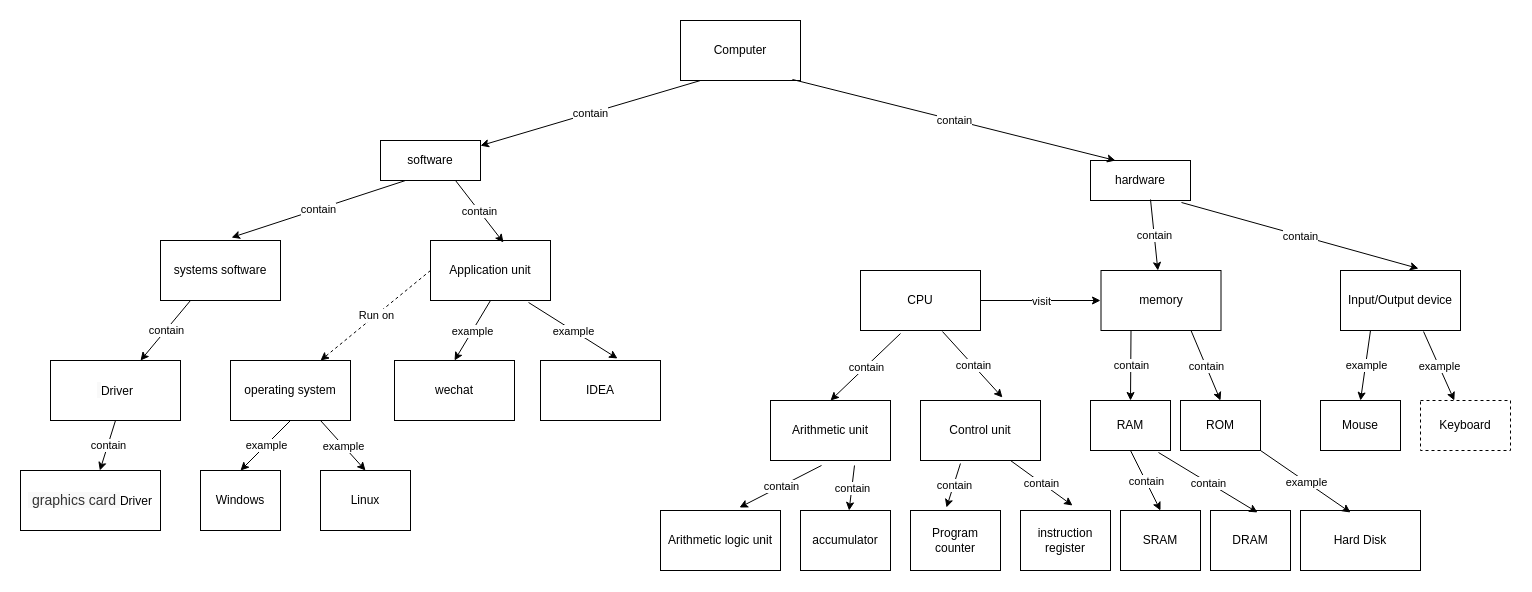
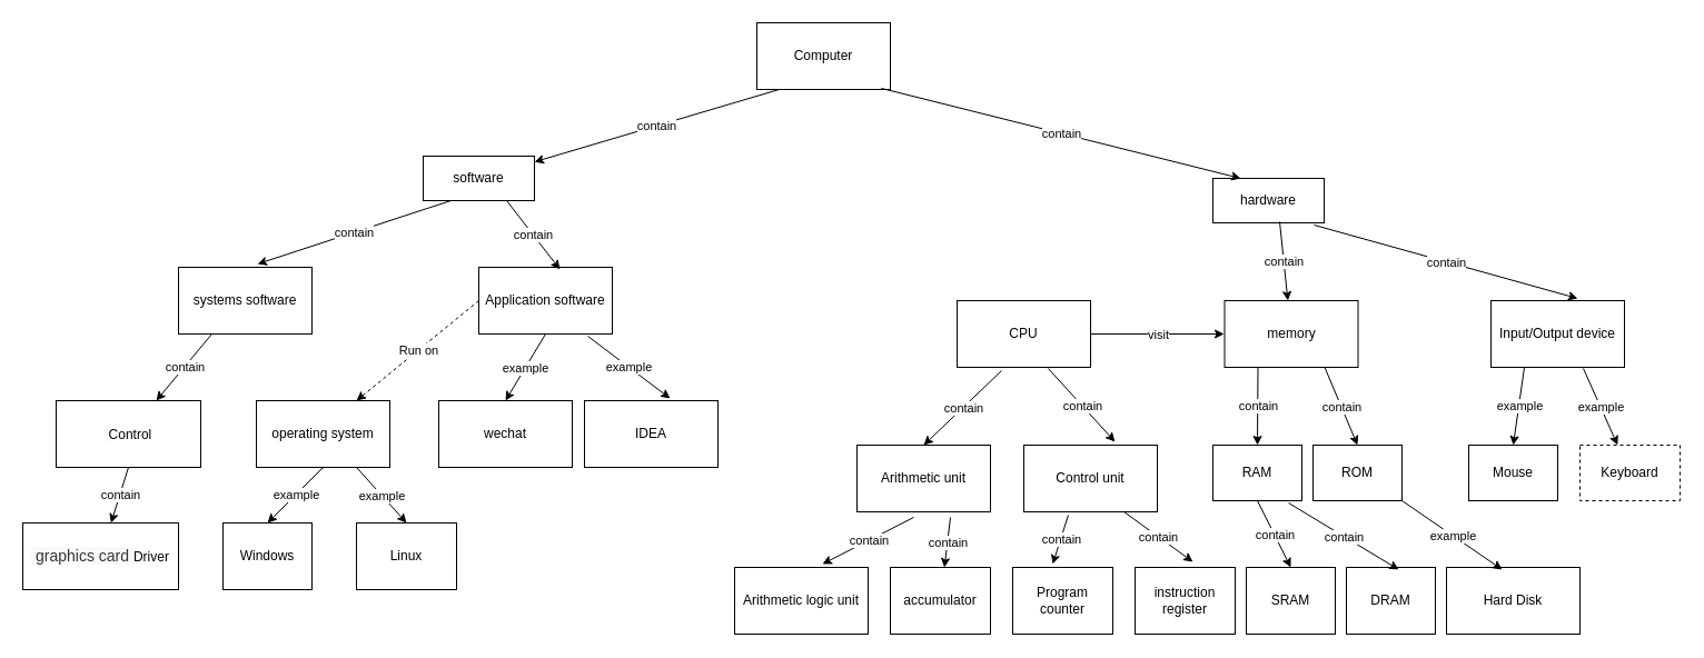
- <mxCell id="29" value="Application unit" style="rounded=0;whiteSpace=wrap;html=1;" vertex="1" parent="1"><mxGeometry x="430" y="240" width="120" height="60" as="geometry" /></mxCell>
+ <mxCell id="29" value="Application software" style="rounded=0;whiteSpace=wrap;html=1;" vertex="1" parent="1"><mxGeometry x="430" y="240" width="120" height="60" as="geometry" /></mxCell>
- <mxCell id="31" value="&lt;span id=&quot;w_19&quot; style=&quot;color: rgb(51 , 51 , 51) ; font-family: &amp;#34;arial&amp;#34; , &amp;#34;pingfang sc&amp;#34; , &amp;#34;hiragino sans gb&amp;#34; , &amp;#34;stheiti&amp;#34; , &amp;#34;microsoft yahei&amp;#34; , &amp;#34;wenquanyi micro hei&amp;#34; , sans-serif ; font-size: 14px ; text-align: left ; background-color: rgb(249 , 249 , 249)&quot;&gt;&amp;nbsp;&lt;/span&gt;Driver" style="rounded=0;whiteSpace=wrap;html=1;" vertex="1" parent="1"><mxGeometry x="50" y="360" width="130" height="60" as="geometry" /></mxCell>
+ <mxCell id="31" value="&lt;span id=&quot;w_19&quot; style=&quot;color: rgb(51 , 51 , 51) ; font-family: &amp;#34;arial&amp;#34; , &amp;#34;pingfang sc&amp;#34; , &amp;#34;hiragino sans gb&amp;#34; , &amp;#34;stheiti&amp;#34; , &amp;#34;microsoft yahei&amp;#34; , &amp;#34;wenquanyi micro hei&amp;#34; , sans-serif ; font-size: 14px ; text-align: left ; background-color: rgb(249 , 249 , 249)&quot;&gt;&amp;nbsp;&lt;/span&gt;Control" style="rounded=0;whiteSpace=wrap;html=1;" vertex="1" parent="1"><mxGeometry x="50" y="360" width="130" height="60" as="geometry" /></mxCell>
- <mxCell id="34" value="IDEA" style="rounded=0;whiteSpace=wrap;html=1;" vertex="1" parent="1"><mxGeometry x="540" y="360" width="120" height="60" as="geometry" /></mxCell>
+ <mxCell id="34" value="IDEA" style="rounded=0;whiteSpace=wrap;html=1;" vertex="1" parent="1"><mxGeometry x="525" y="360" width="120" height="60" as="geometry" /></mxCell>
